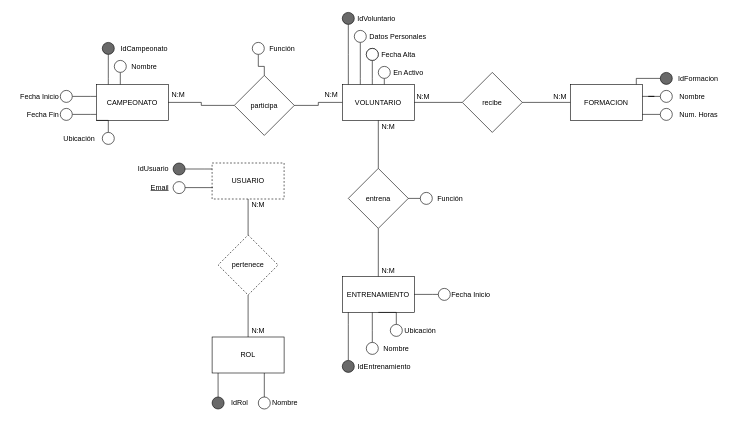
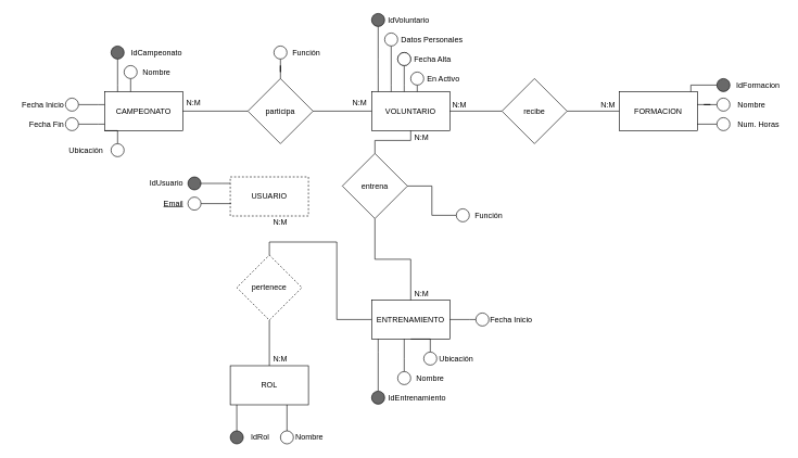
- <mxCell id="16" value="participa" style="rhombus;whiteSpace=wrap;html=1;" parent="1" vertex="1"><mxGeometry x="390" y="125" width="100" height="100" as="geometry" /></mxCell>
+ <mxCell id="16" value="participa" style="rhombus;whiteSpace=wrap;html=1;" parent="1" vertex="1"><mxGeometry x="380" y="120" width="100" height="100" as="geometry" /></mxCell>
- <mxCell id="13" value="entrena" style="rhombus;whiteSpace=wrap;html=1;" parent="1" vertex="1"><mxGeometry x="580" y="280" width="100" height="100" as="geometry" /></mxCell>
+ <mxCell id="13" value="entrena" style="rhombus;whiteSpace=wrap;html=1;" parent="1" vertex="1"><mxGeometry x="525" y="235" width="100" height="100" as="geometry" /></mxCell>
- <mxCell id="18" style="edgeStyle=orthogonalEdgeStyle;rounded=0;orthogonalLoop=1;jettySize=auto;html=1;exitX=0.5;exitY=0;exitDx=0;exitDy=0;entryX=0.5;entryY=1;entryDx=0;entryDy=0;endArrow=none;endFill=0;" parent="1" source="19" target="6" edge="1"><mxGeometry relative="1" as="geometry" /></mxCell>
+ <mxCell id="18" style="edgeStyle=orthogonalEdgeStyle;rounded=0;orthogonalLoop=1;jettySize=auto;html=1;exitX=0.5;exitY=0;exitDx=0;exitDy=0;endArrow=none;endFill=0;" parent="1" source="19" target="3" edge="1"><mxGeometry relative="1" as="geometry" /></mxCell>
